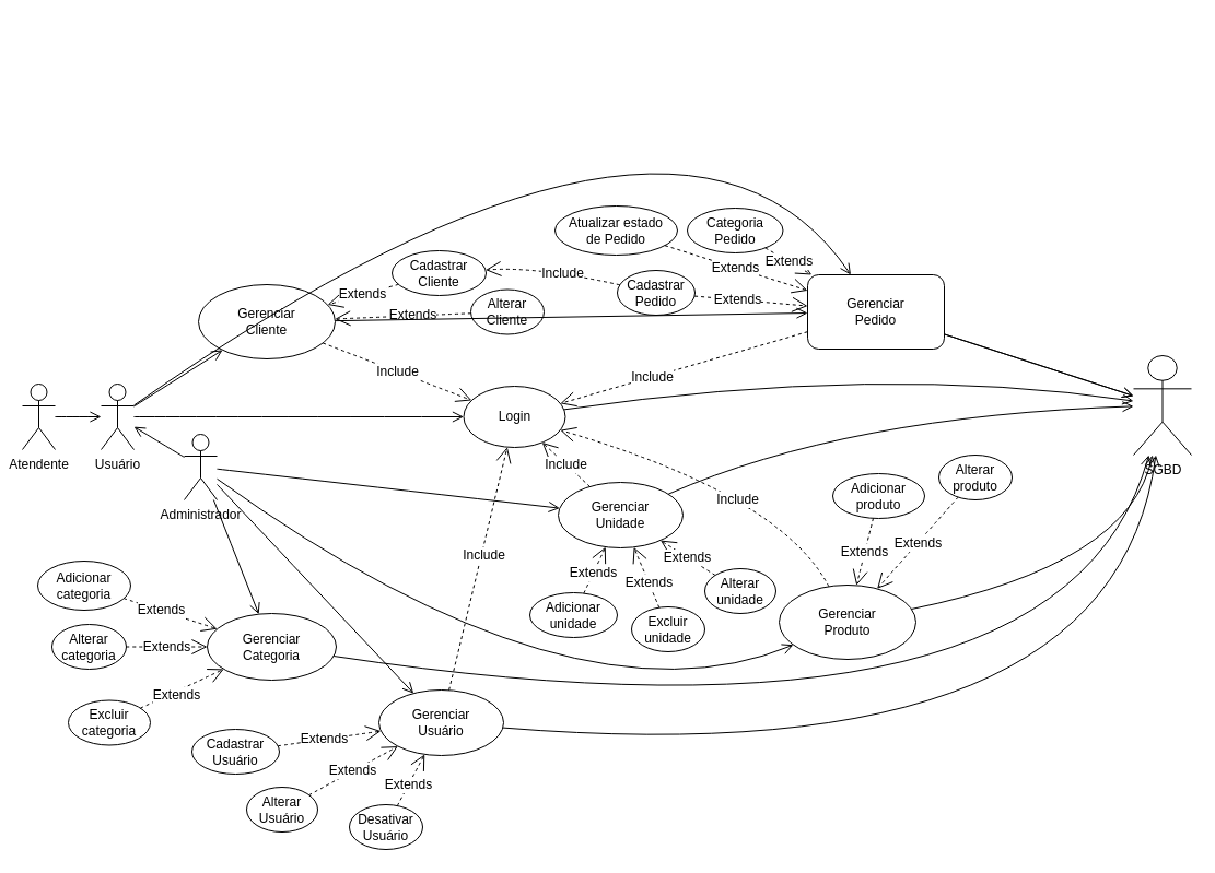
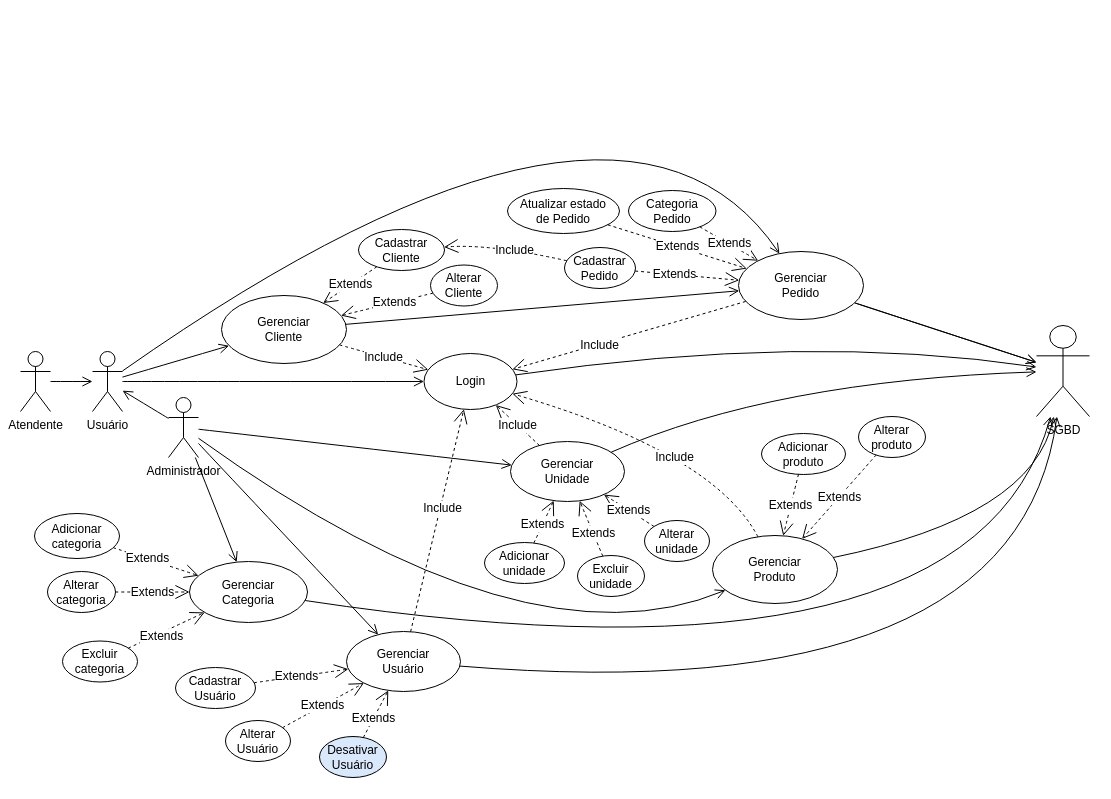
- <mxCell id="67" value="Gerenciar&lt;div&gt;Pedido&lt;/div&gt;" style="whiteSpace=wrap;html=1;rounded=1;" parent="1" vertex="1"><mxGeometry x="738" y="251" width="125" height="68" as="geometry" /></mxCell>
+ <mxCell id="67" value="Gerenciar&lt;div&gt;Pedido&lt;/div&gt;" style="ellipse;whiteSpace=wrap;html=1;" parent="1" vertex="1"><mxGeometry x="738" y="251" width="125" height="68" as="geometry" /></mxCell>
- <mxCell id="35" value="Gerenciar&lt;div&gt;Cliente&lt;/div&gt;" style="ellipse;whiteSpace=wrap;html=1;" parent="1" vertex="1"><mxGeometry x="181" y="260" width="125" height="68" as="geometry" /></mxCell>
+ <mxCell id="35" value="Gerenciar&lt;div&gt;Cliente&lt;/div&gt;" style="ellipse;whiteSpace=wrap;html=1;" parent="1" vertex="1"><mxGeometry x="221" y="295" width="125" height="68" as="geometry" /></mxCell>
- <mxCell id="60" value="Desativar&lt;div&gt;Usuá&lt;span style=&quot;background-color: initial;&quot;&gt;rio&lt;/span&gt;&lt;br&gt;&lt;/div&gt;" style="ellipse;whiteSpace=wrap;html=1;" vertex="1" parent="1"><mxGeometry x="319" y="736" width="67" height="41" as="geometry" /></mxCell>
+ <mxCell id="60" value="Desativar&lt;div&gt;Usuá&lt;span style=&quot;background-color: initial;&quot;&gt;rio&lt;/span&gt;&lt;br&gt;&lt;/div&gt;" style="ellipse;whiteSpace=wrap;html=1;fillColor=#dae8fc;" vertex="1" parent="1"><mxGeometry x="319" y="736" width="67" height="41" as="geometry" /></mxCell>
